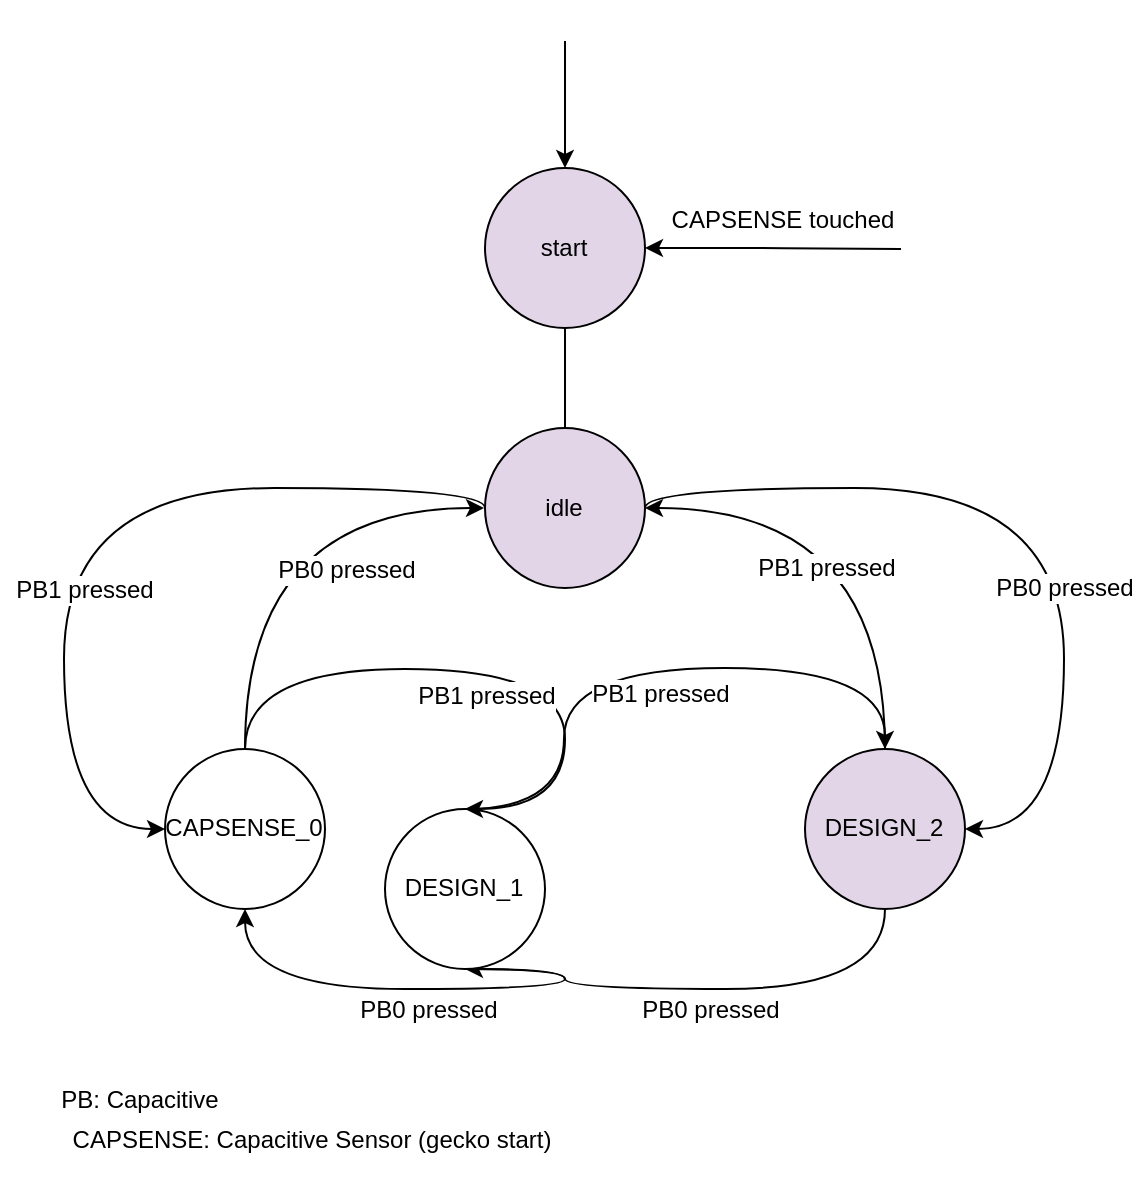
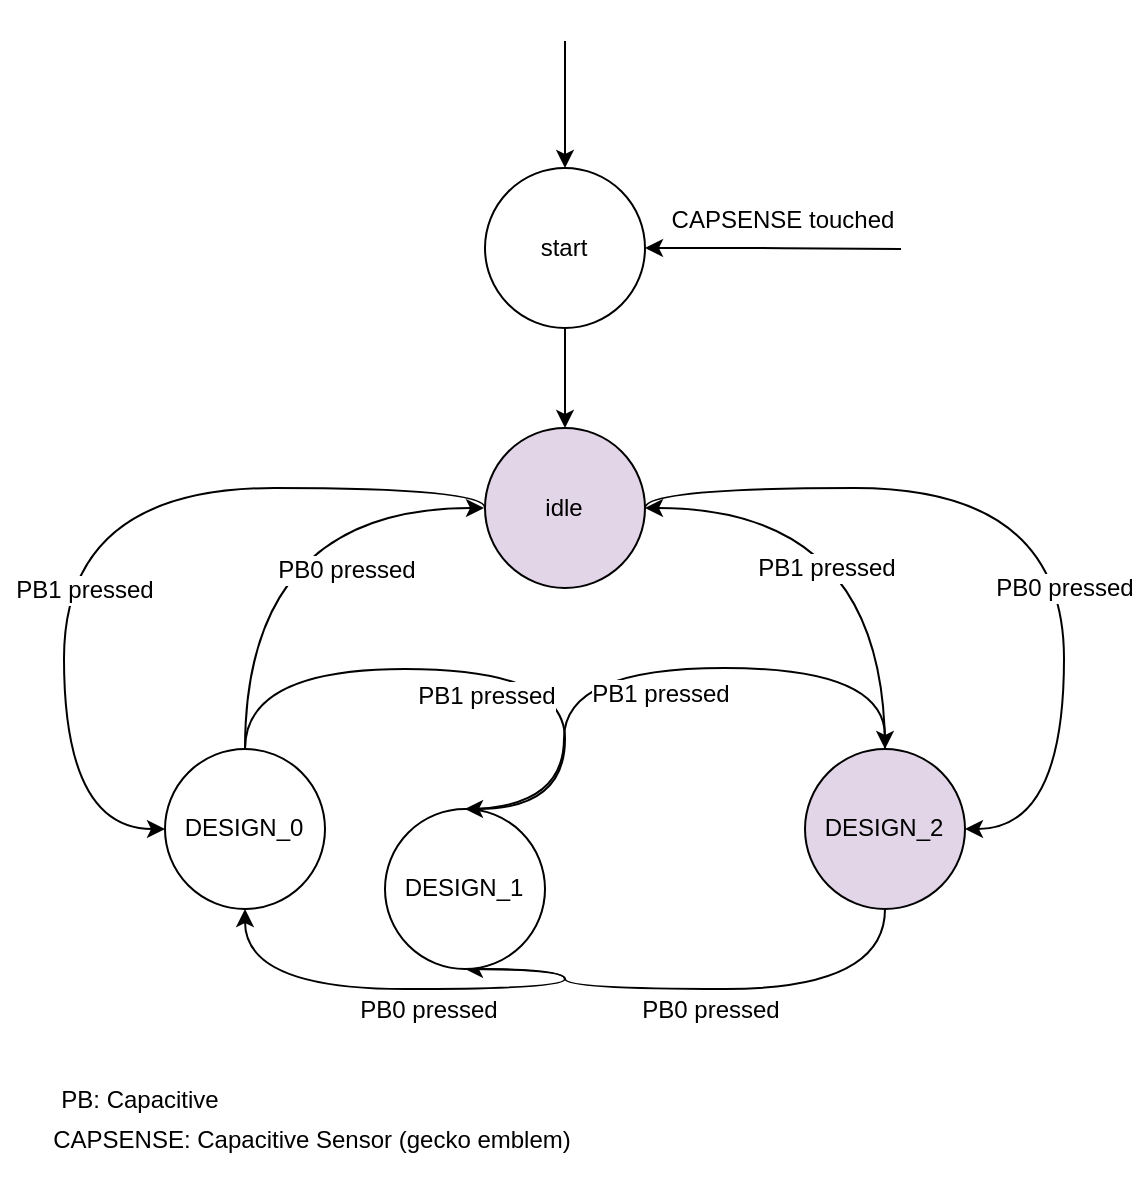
- <mxCell id="5" value="start" style="ellipse;whiteSpace=wrap;html=1;aspect=fixed;fillColor=#e1d5e7;" parent="1" vertex="1"><mxGeometry x="242" y="83.5" width="80" height="80" as="geometry" /></mxCell>
+ <mxCell id="5" value="start" style="ellipse;whiteSpace=wrap;html=1;aspect=fixed;" parent="1" vertex="1"><mxGeometry x="242" y="83.5" width="80" height="80" as="geometry" /></mxCell>
- <mxCell id="4" style="edgeStyle=orthogonalEdgeStyle;rounded=1;orthogonalLoop=1;jettySize=auto;html=1;exitX=0.5;exitY=1;exitDx=0;exitDy=0;entryX=0.5;entryY=0;entryDx=0;entryDy=0;startArrow=none;startFill=0;endArrow=none;endFill=1;" parent="1" source="5" target="10" edge="1"><mxGeometry relative="1" as="geometry" /></mxCell>
+ <mxCell id="4" style="edgeStyle=orthogonalEdgeStyle;rounded=1;orthogonalLoop=1;jettySize=auto;html=1;exitX=0.5;exitY=1;exitDx=0;exitDy=0;entryX=0.5;entryY=0;entryDx=0;entryDy=0;startArrow=none;startFill=0;endArrow=classic;endFill=1;" parent="1" source="5" target="10" edge="1"><mxGeometry relative="1" as="geometry" /></mxCell>
- <mxCell id="25" value="CAPSENSE_0" style="ellipse;whiteSpace=wrap;html=1;aspect=fixed;" parent="1" vertex="1"><mxGeometry x="82" y="374" width="80" height="80" as="geometry" /></mxCell>
+ <mxCell id="25" value="DESIGN_0" style="ellipse;whiteSpace=wrap;html=1;aspect=fixed;" parent="1" vertex="1"><mxGeometry x="82" y="374" width="80" height="80" as="geometry" /></mxCell>
- <mxCell id="27" value="CAPSENSE: Capacitive Sensor (gecko start)" style="text;html=1;strokeColor=none;fillColor=none;align=center;verticalAlign=middle;whiteSpace=wrap;rounded=0;" parent="1" vertex="1"><mxGeometry x="22" y="560" width="268" height="20" as="geometry" /></mxCell>
+ <mxCell id="27" value="CAPSENSE: Capacitive Sensor (gecko emblem)" style="text;html=1;strokeColor=none;fillColor=none;align=center;verticalAlign=middle;whiteSpace=wrap;rounded=0;" parent="1" vertex="1"><mxGeometry x="22" y="560" width="268" height="20" as="geometry" /></mxCell>
